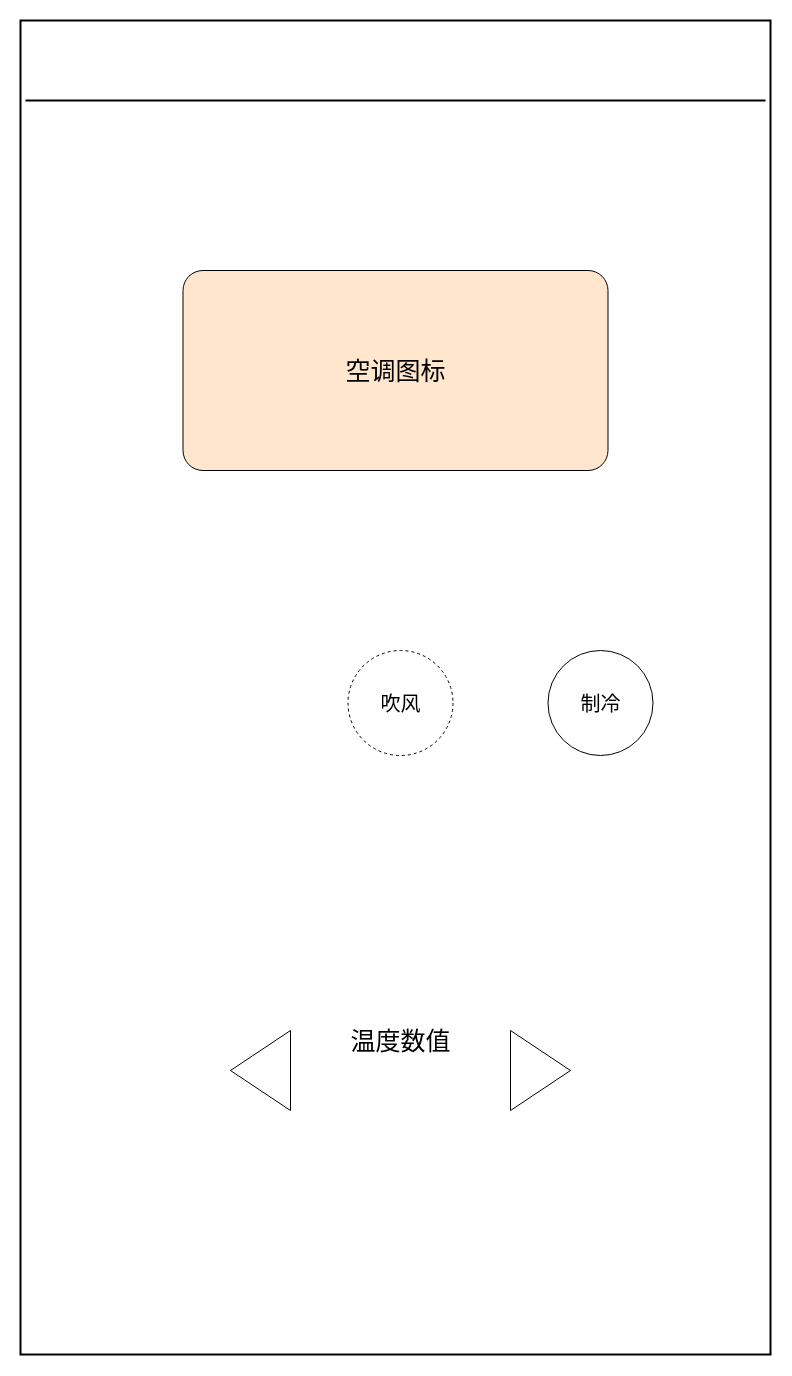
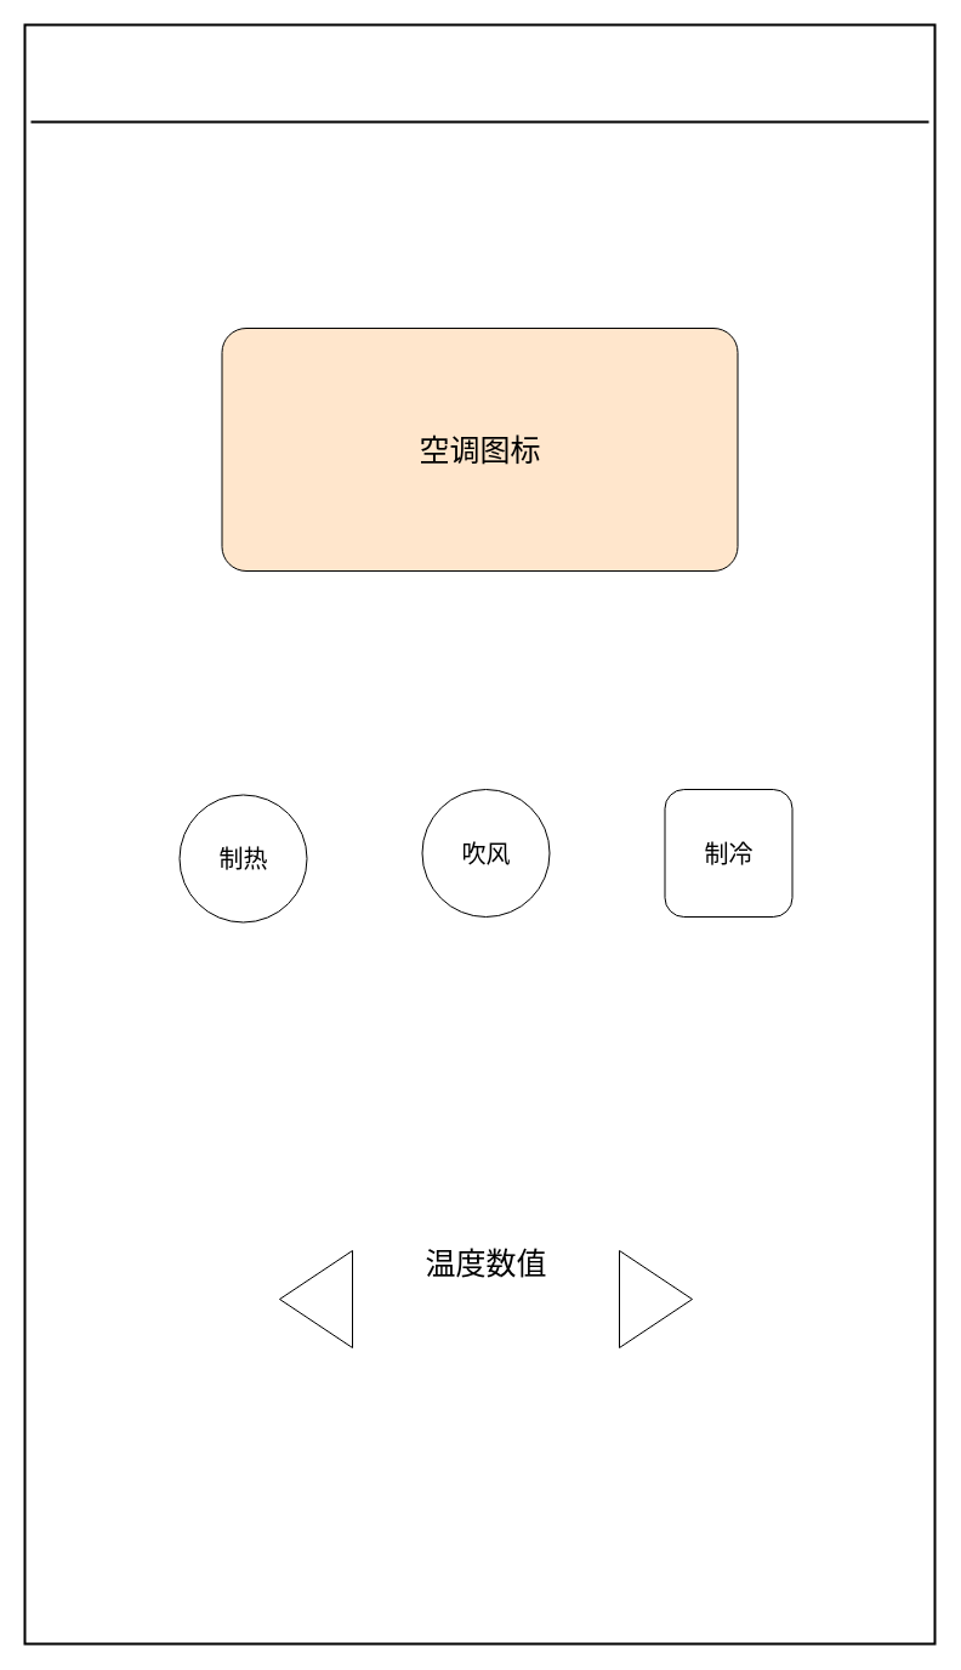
- <mxCell id="6" value="&lt;font face=&quot;ubuntu, source sans pro, sans-serif&quot;&gt;&lt;span style=&quot;font-size: 20px ; word-spacing: 0.8px ; background-color: rgb(255 , 255 , 255)&quot;&gt;吹风&lt;/span&gt;&lt;/font&gt;" style="ellipse;whiteSpace=wrap;html=1;aspect=fixed;dashed=1;" parent="1" vertex="1"><mxGeometry x="347.5" y="650" width="105" height="105" as="geometry" /></mxCell>
+ <mxCell id="6" value="&lt;font face=&quot;ubuntu, source sans pro, sans-serif&quot;&gt;&lt;span style=&quot;font-size: 20px ; word-spacing: 0.8px ; background-color: rgb(255 , 255 , 255)&quot;&gt;吹风&lt;/span&gt;&lt;/font&gt;" style="ellipse;whiteSpace=wrap;html=1;aspect=fixed;" parent="1" vertex="1"><mxGeometry x="347.5" y="650" width="105" height="105" as="geometry" /></mxCell>
- <mxCell id="7" value="&lt;font face=&quot;ubuntu, source sans pro, sans-serif&quot;&gt;&lt;span style=&quot;font-size: 20px ; word-spacing: 0.8px ; background-color: rgb(255 , 255 , 255)&quot;&gt;制冷&lt;/span&gt;&lt;/font&gt;" style="ellipse;whiteSpace=wrap;html=1;aspect=fixed;" parent="1" vertex="1"><mxGeometry x="547.5" y="650" width="105" height="105" as="geometry" /></mxCell>
+ <mxCell id="7" value="&lt;font face=&quot;ubuntu, source sans pro, sans-serif&quot;&gt;&lt;span style=&quot;font-size: 20px ; word-spacing: 0.8px ; background-color: rgb(255 , 255 , 255)&quot;&gt;制冷&lt;/span&gt;&lt;/font&gt;" style="whiteSpace=wrap;html=1;aspect=fixed;rounded=1;" parent="1" vertex="1"><mxGeometry x="547.5" y="650" width="105" height="105" as="geometry" /></mxCell>
+ <mxCell id="5" value="&lt;span style=&quot;font-family: &amp;#34;ubuntu&amp;#34; , &amp;#34;source sans pro&amp;#34; , sans-serif ; word-spacing: 0.8px ; background-color: rgb(255 , 255 , 255)&quot;&gt;&lt;font style=&quot;font-size: 20px&quot;&gt;制热&lt;/font&gt;&lt;/span&gt;" style="ellipse;whiteSpace=wrap;html=1;aspect=fixed;" parent="1" vertex="1"><mxGeometry x="147.5" y="654.5" width="105" height="105" as="geometry" /></mxCell>
